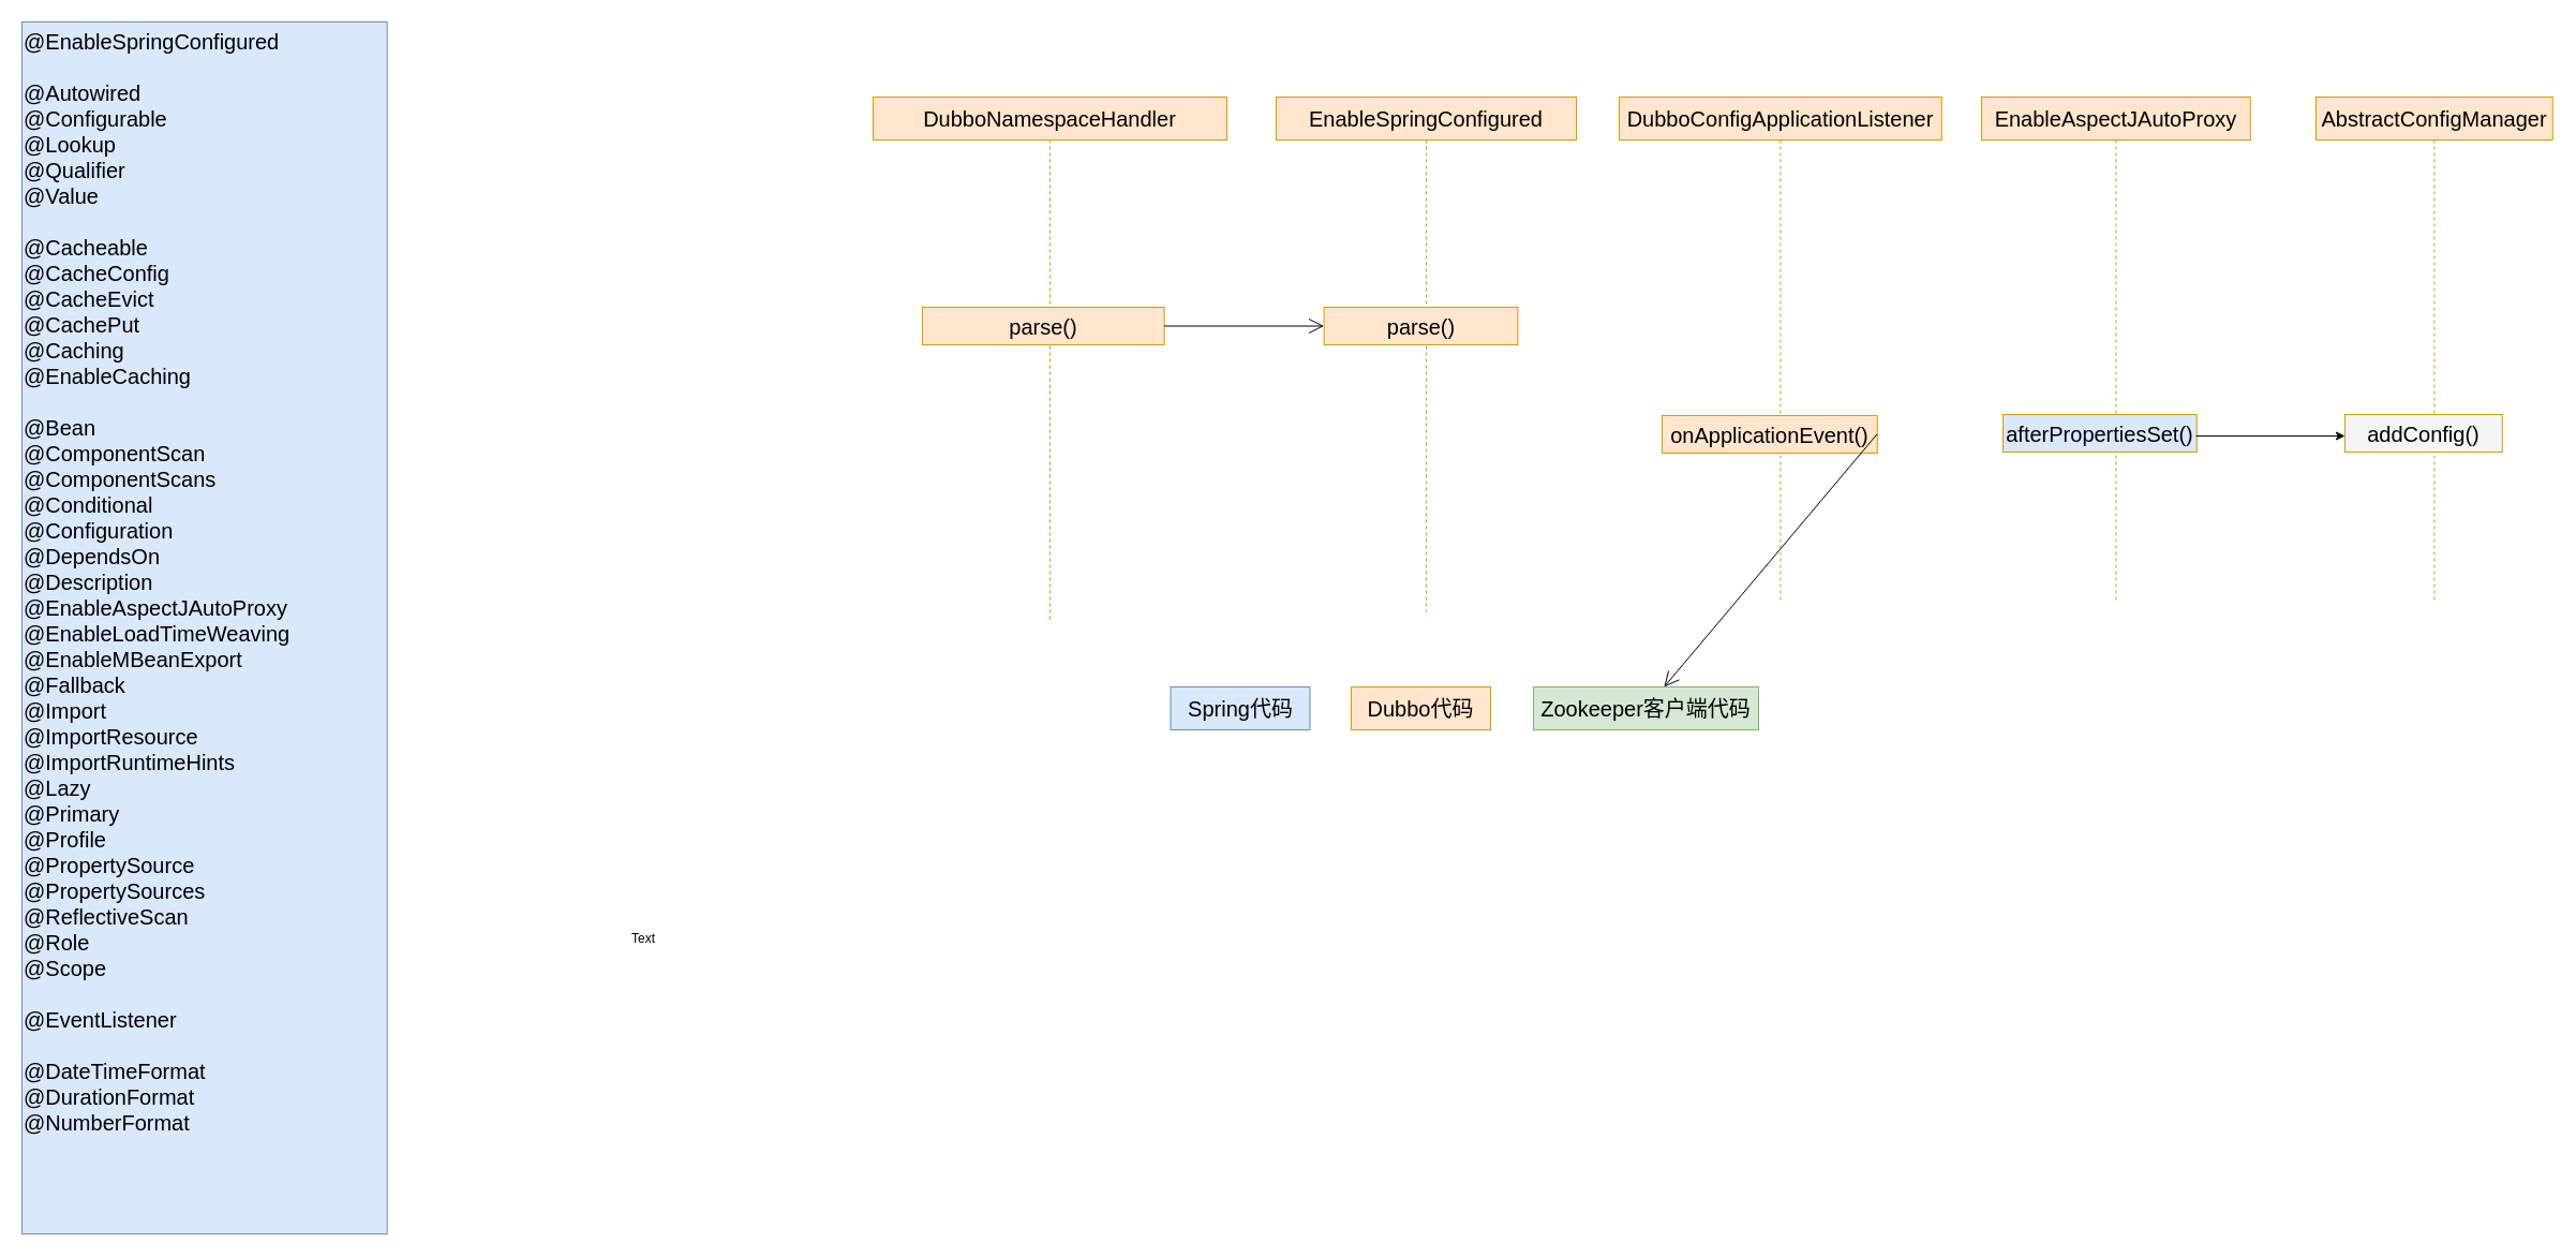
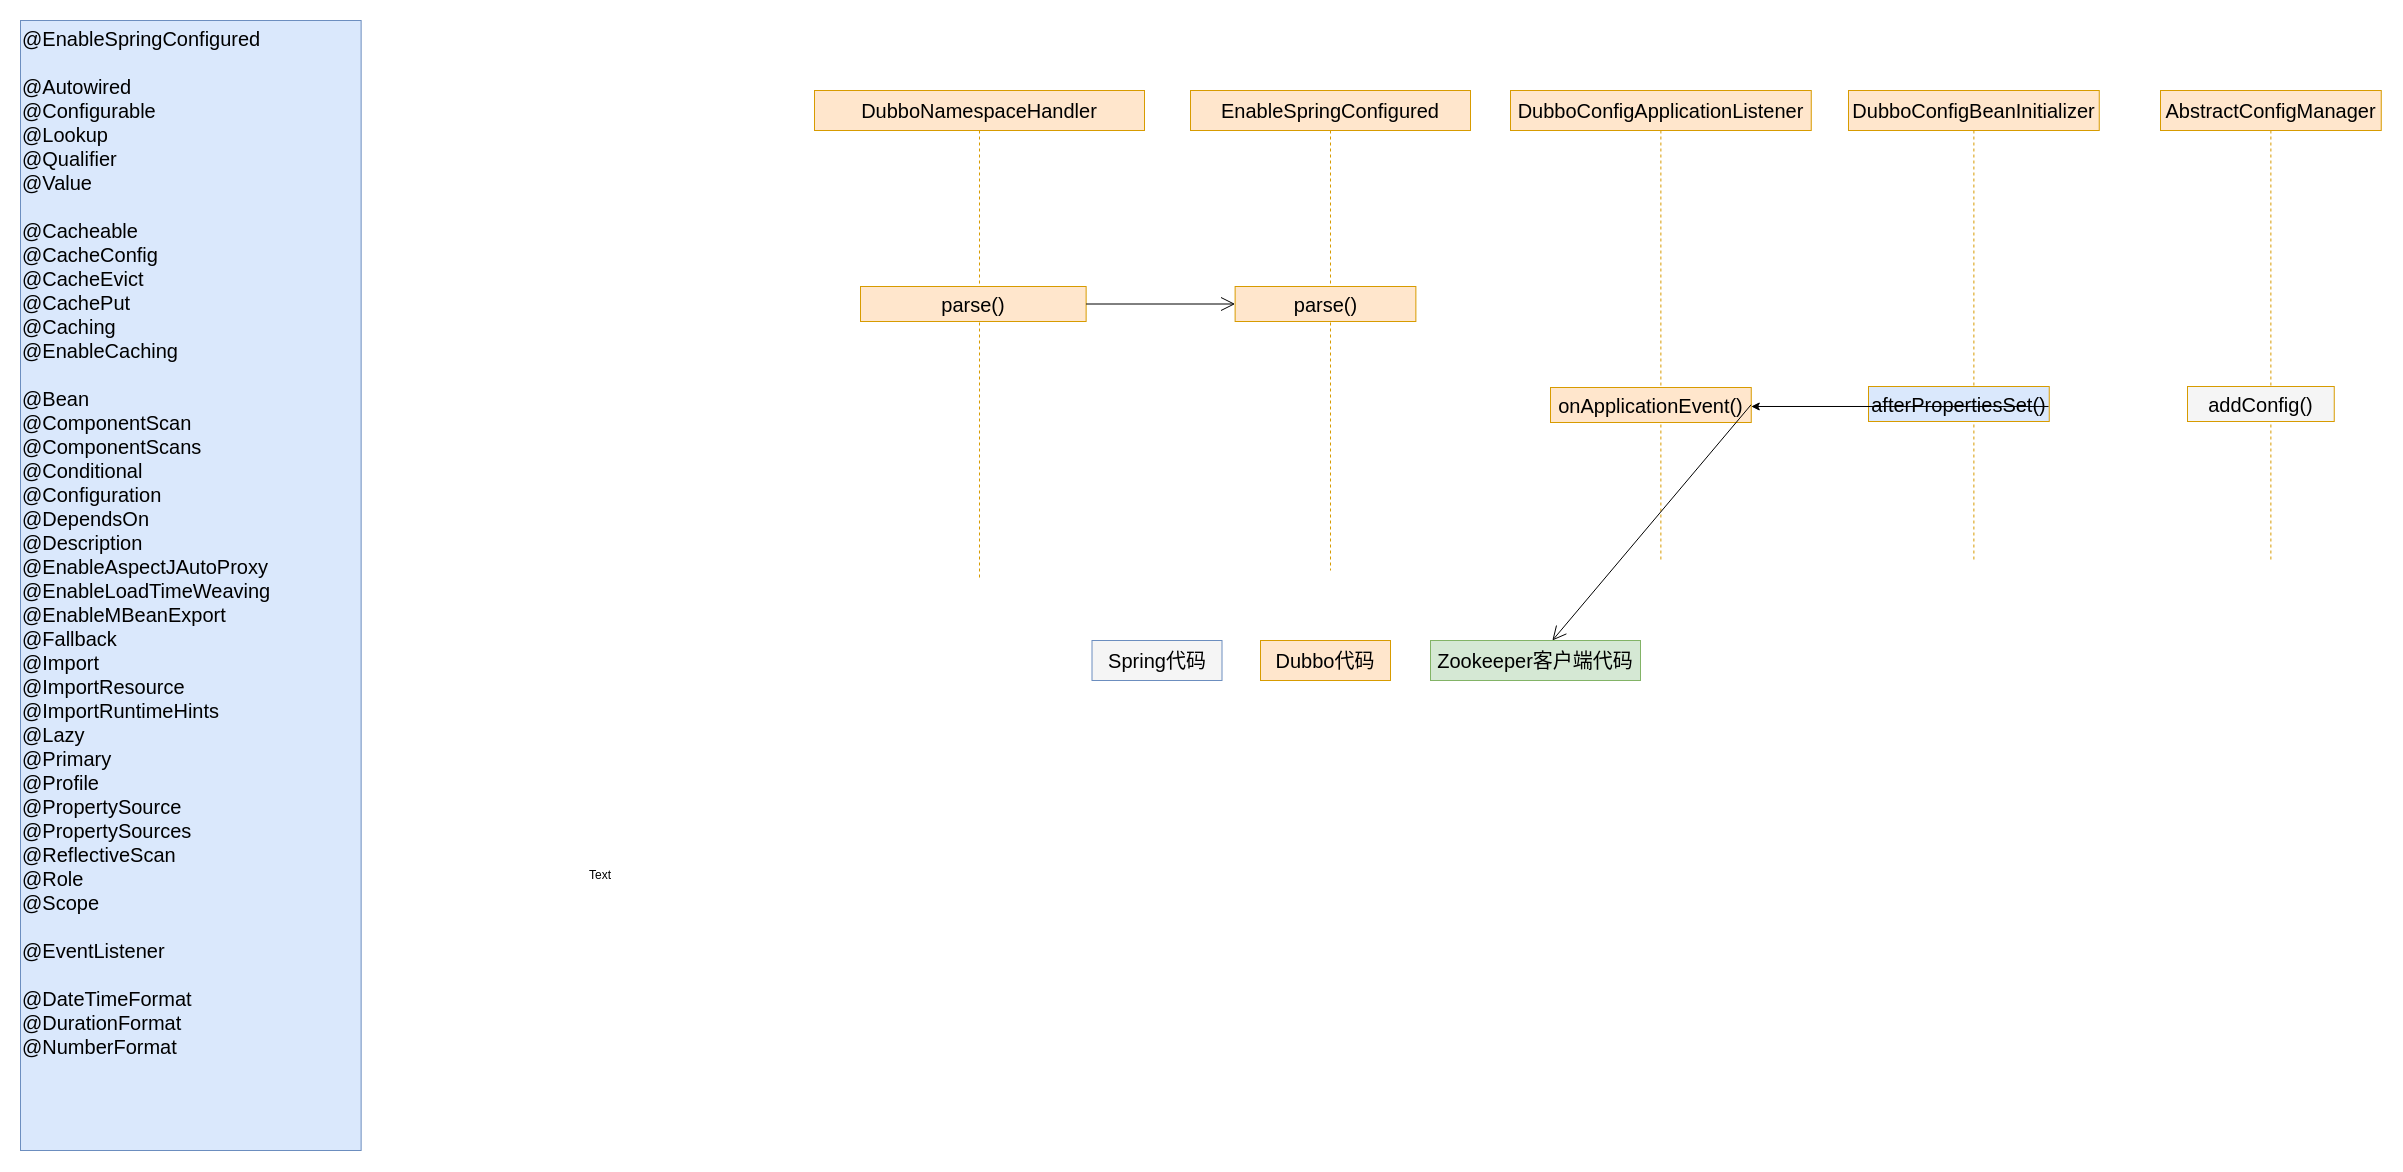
- <mxCell id="9" value="EnableAspectJAutoProxy" style="shape=umlLifeline;perimeter=lifelinePerimeter;whiteSpace=wrap;html=1;container=1;dropTarget=0;collapsible=0;recursiveResize=0;outlineConnect=0;portConstraint=eastwest;newEdgeStyle={&quot;curved&quot;:0,&quot;rounded&quot;:0};fontSize=20;fillColor=#ffe6cc;strokeColor=#d79b00;" parent="1" vertex="1"><mxGeometry x="1848" y="90" width="250.75" height="470" as="geometry" /></mxCell>
+ <mxCell id="9" value="DubboConfigBeanInitializer" style="shape=umlLifeline;perimeter=lifelinePerimeter;whiteSpace=wrap;html=1;container=1;dropTarget=0;collapsible=0;recursiveResize=0;outlineConnect=0;portConstraint=eastwest;newEdgeStyle={&quot;curved&quot;:0,&quot;rounded&quot;:0};fontSize=20;fillColor=#ffe6cc;strokeColor=#d79b00;" parent="1" vertex="1"><mxGeometry x="1848" y="90" width="250.75" height="470" as="geometry" /></mxCell>
- <mxCell id="17" value="" style="endArrow=classic;html=1;rounded=0;exitX=0.996;exitY=0.571;exitDx=0;exitDy=0;exitPerimeter=0;" parent="1" source="10" target="16" edge="1"><mxGeometry width="50" height="50" relative="1" as="geometry"><mxPoint x="1900" y="340" as="sourcePoint" /><mxPoint x="1950" y="290" as="targetPoint" /></mxGeometry></mxCell>
+ <mxCell id="17" value="" style="endArrow=classic;html=1;rounded=0;exitX=0.996;exitY=0.571;exitDx=0;exitDy=0;exitPerimeter=0;" parent="1" source="10" target="8" edge="1"><mxGeometry width="50" height="50" relative="1" as="geometry"><mxPoint x="1900" y="340" as="sourcePoint" /><mxPoint x="1950" y="290" as="targetPoint" /></mxGeometry></mxCell>
- <mxCell id="12" value="Spring代码" style="rounded=0;whiteSpace=wrap;html=1;fontSize=20;fillColor=#dae8fc;strokeColor=#6c8ebf;" parent="1" vertex="1"><mxGeometry x="1091.5" y="640" width="130" height="40" as="geometry" /></mxCell>
+ <mxCell id="12" value="Spring代码" style="rounded=0;whiteSpace=wrap;html=1;fontSize=20;fillColor=#f5f5f5;strokeColor=#6c8ebf;" parent="1" vertex="1"><mxGeometry x="1091.5" y="640" width="130" height="40" as="geometry" /></mxCell>
